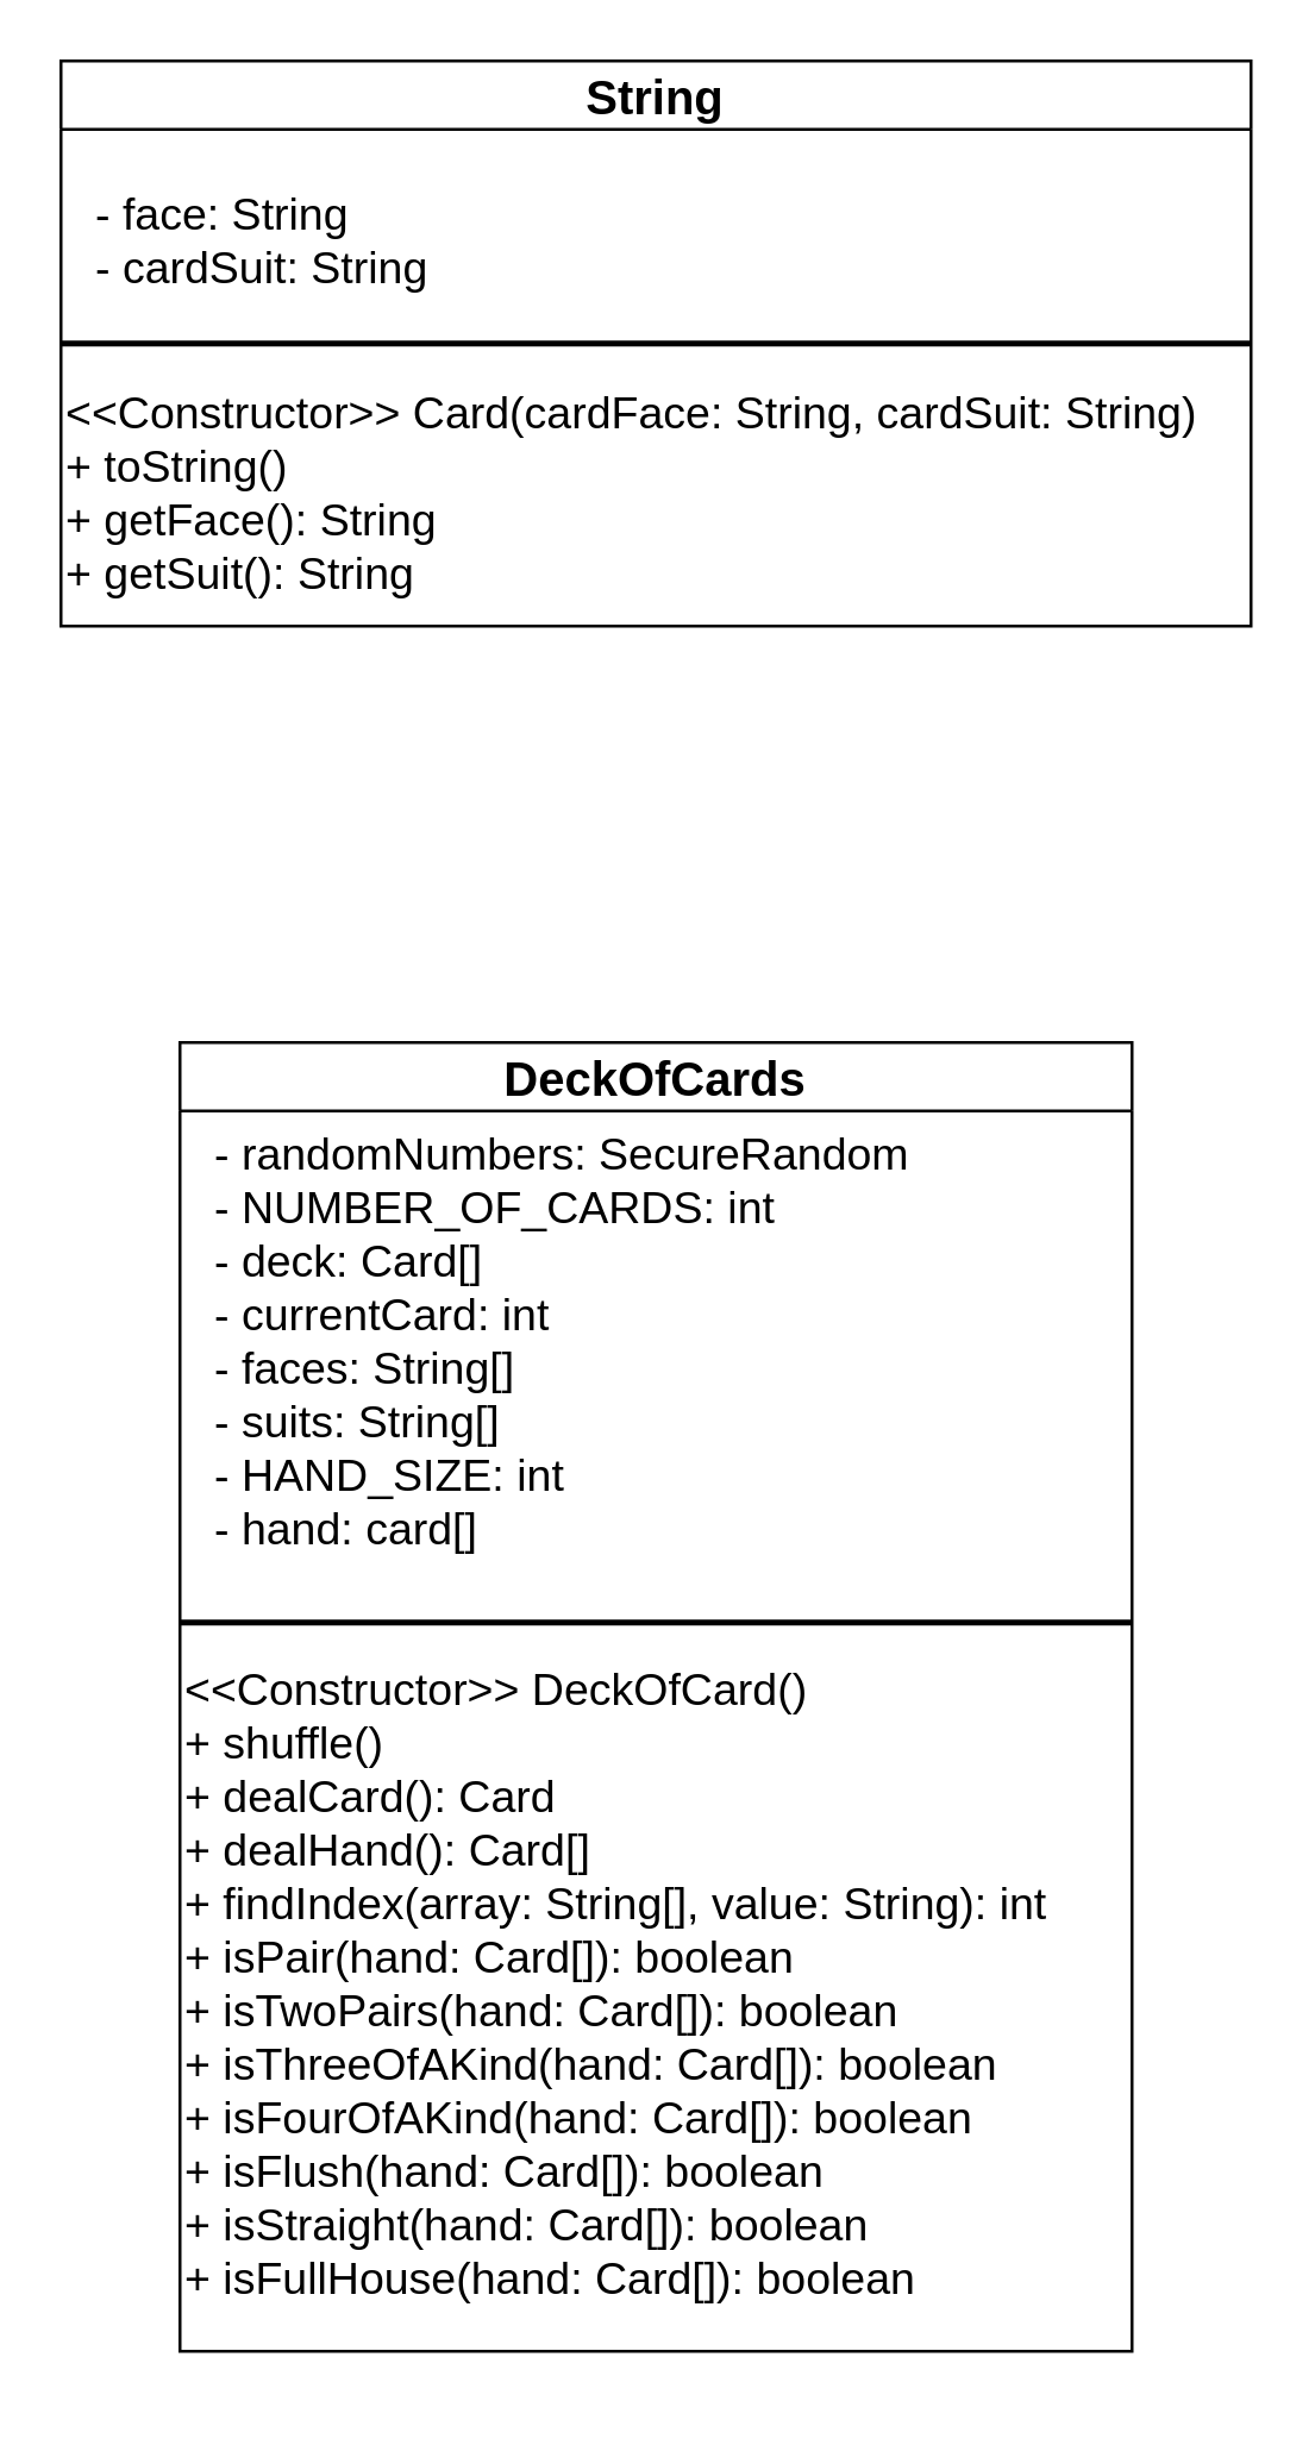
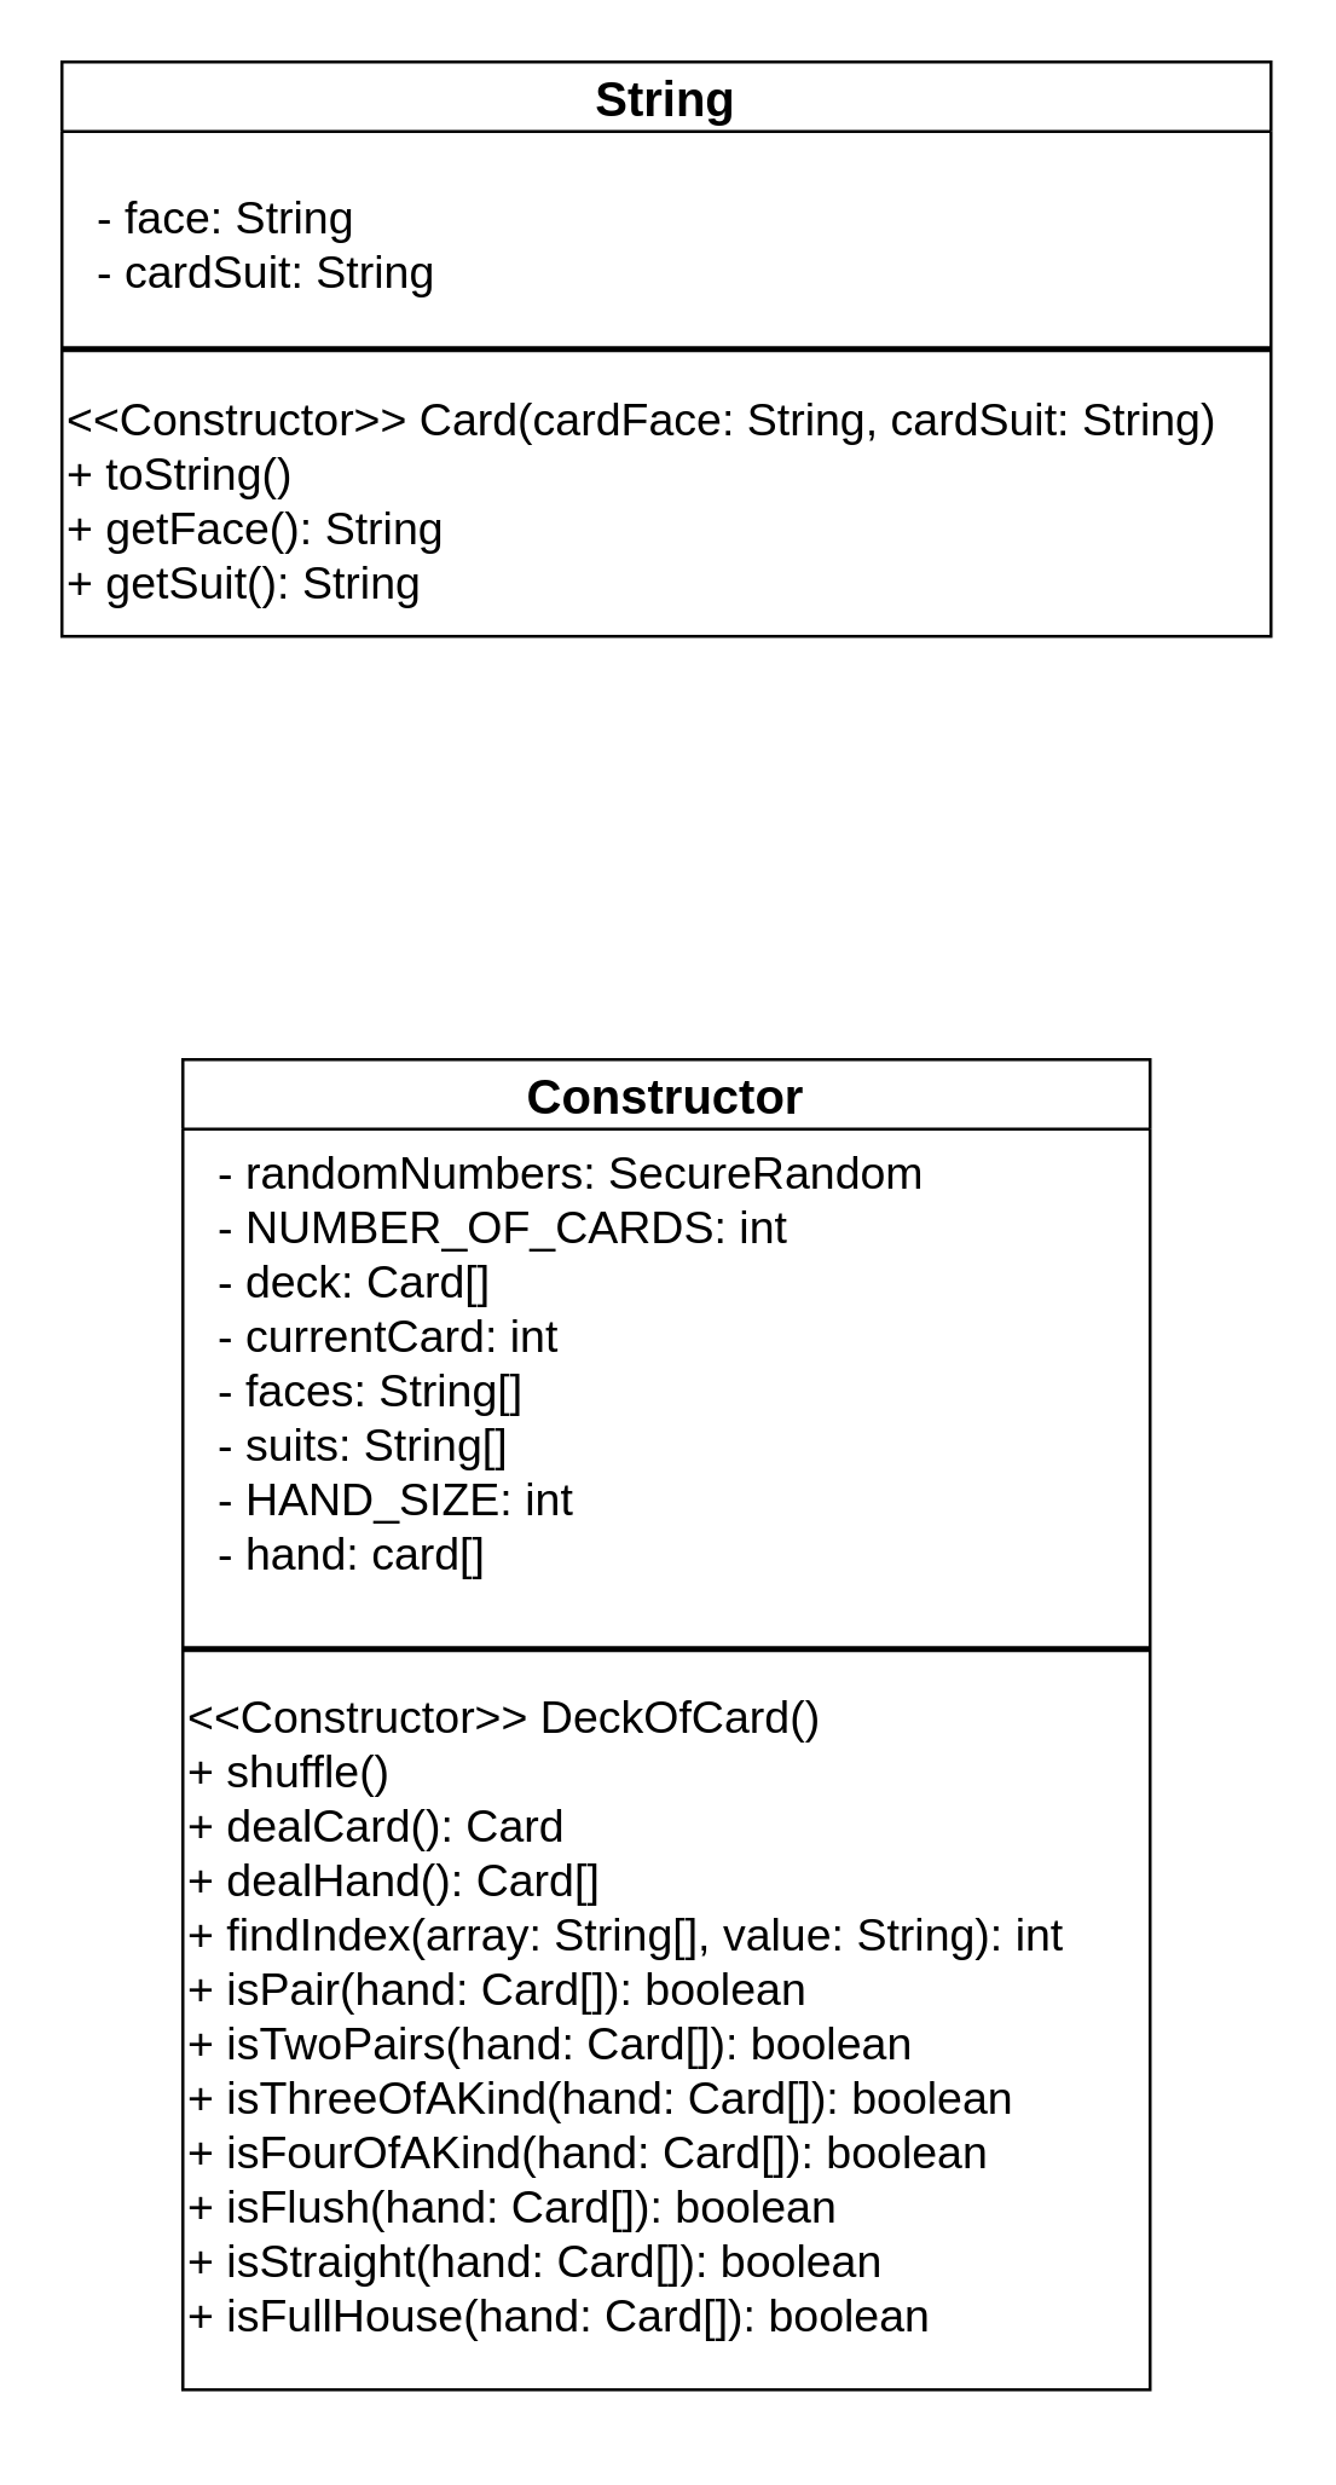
- <mxCell id="6" value="DeckOfCards" style="swimlane;fontSize=16;startSize=23;" vertex="1" parent="1"><mxGeometry x="60" y="350" width="320" height="440" as="geometry" /></mxCell>
+ <mxCell id="6" value="Constructor" style="swimlane;fontSize=16;startSize=23;" vertex="1" parent="1"><mxGeometry x="60" y="350" width="320" height="440" as="geometry" /></mxCell>
